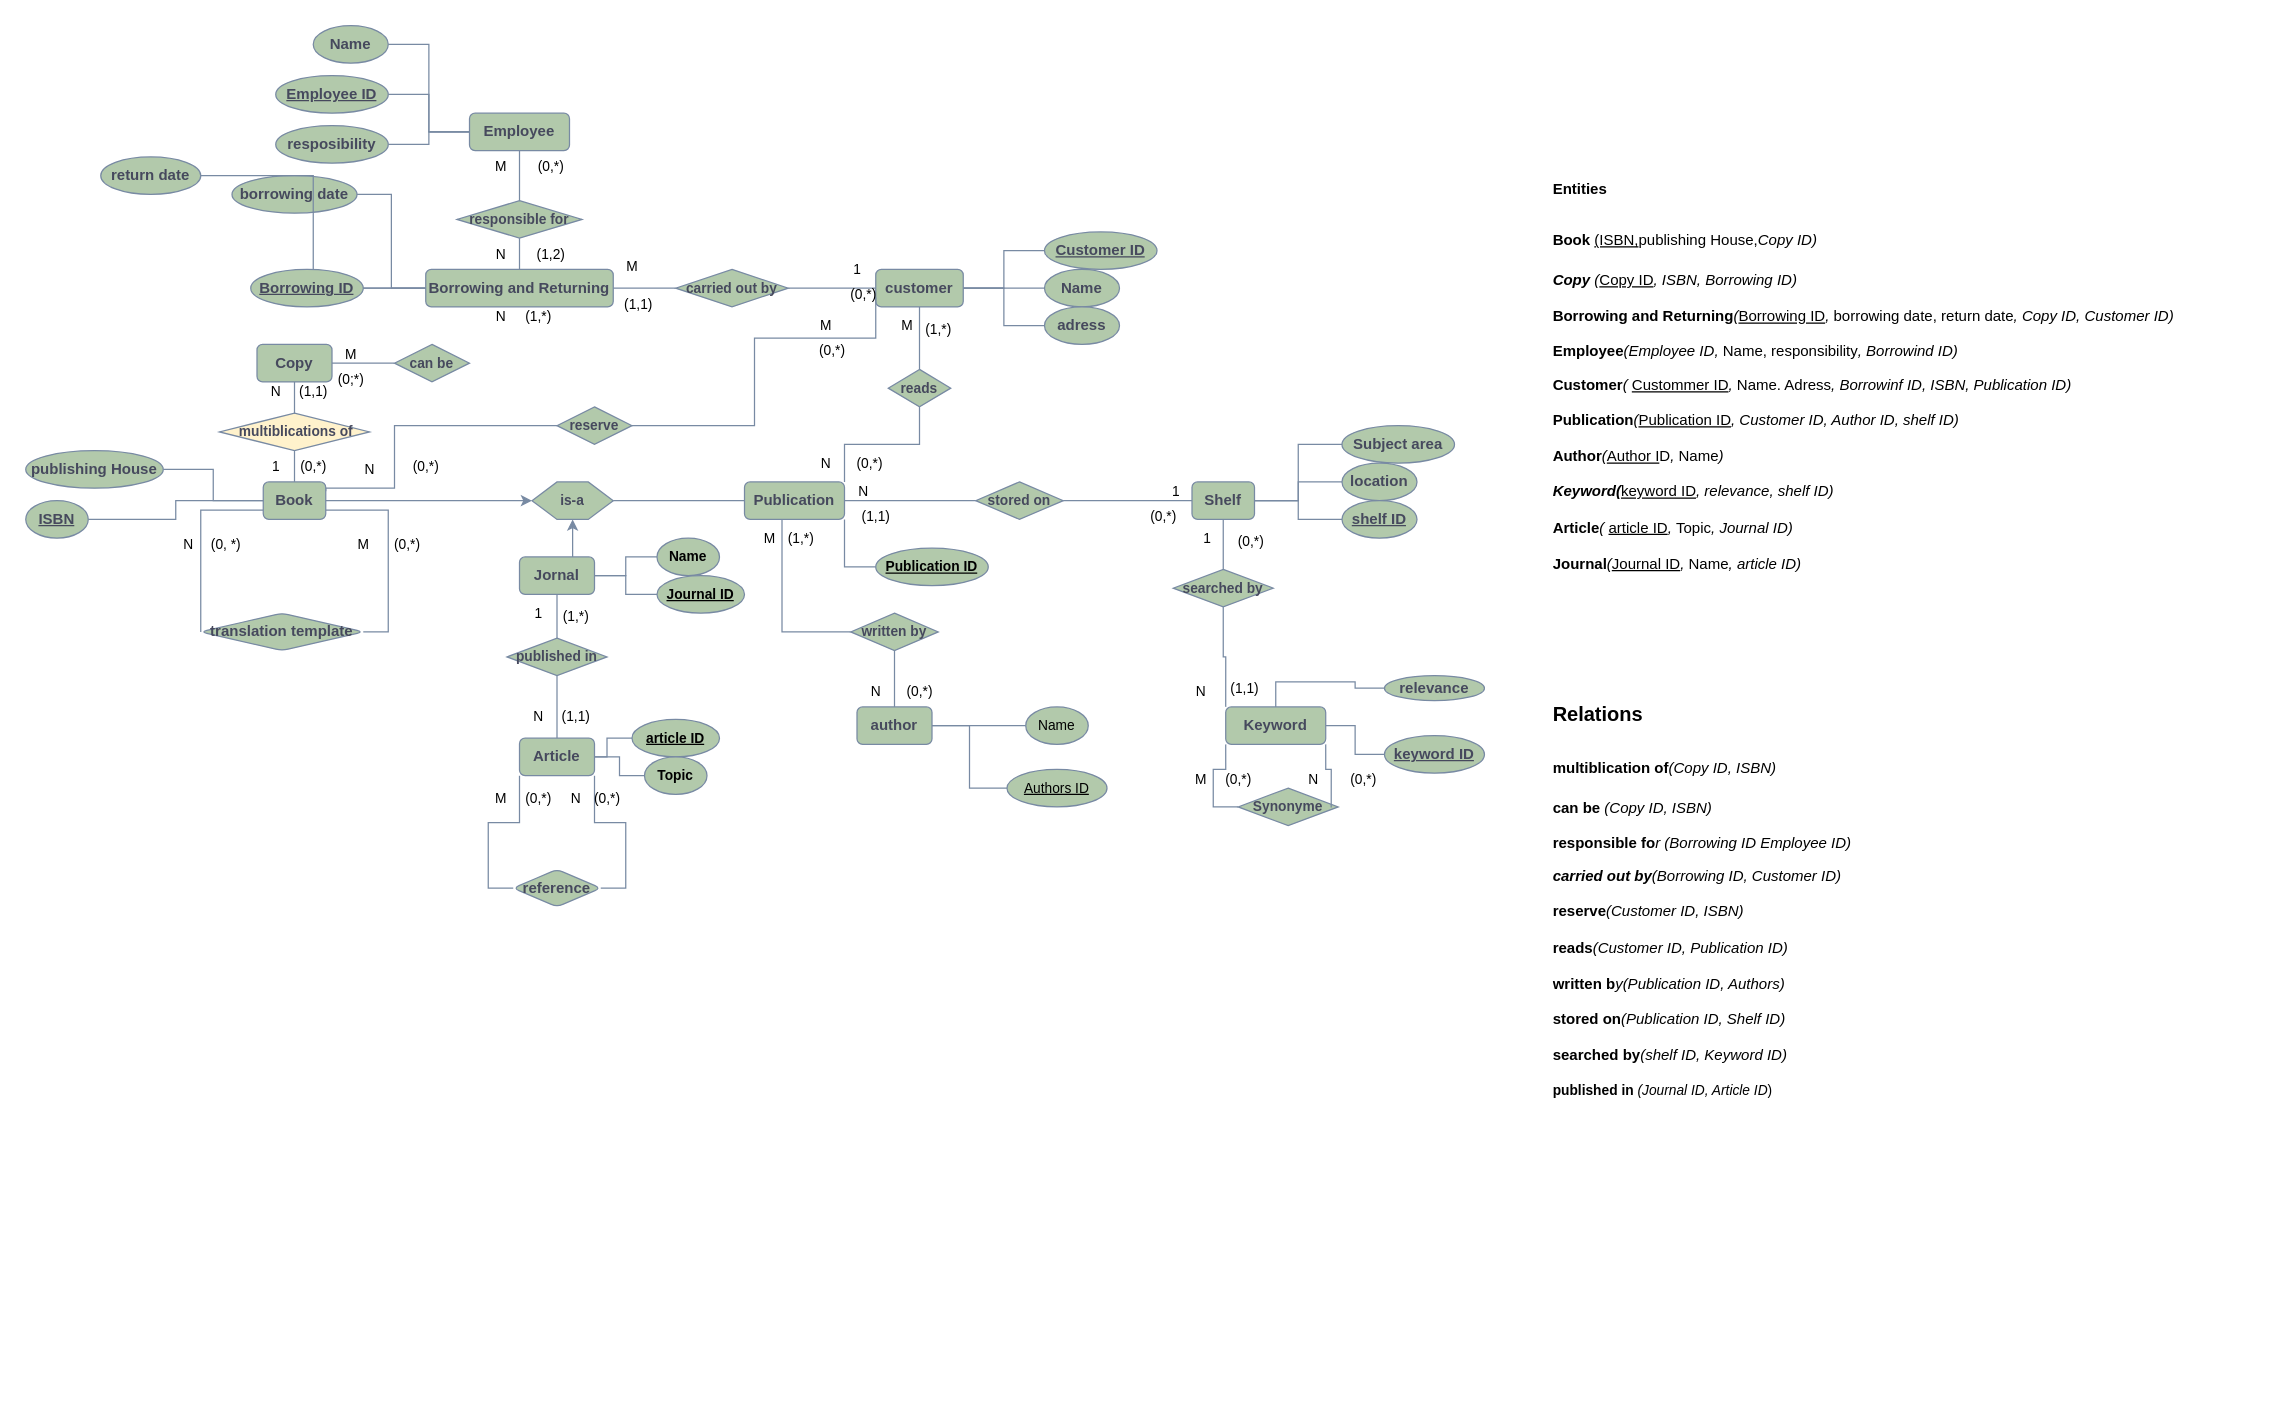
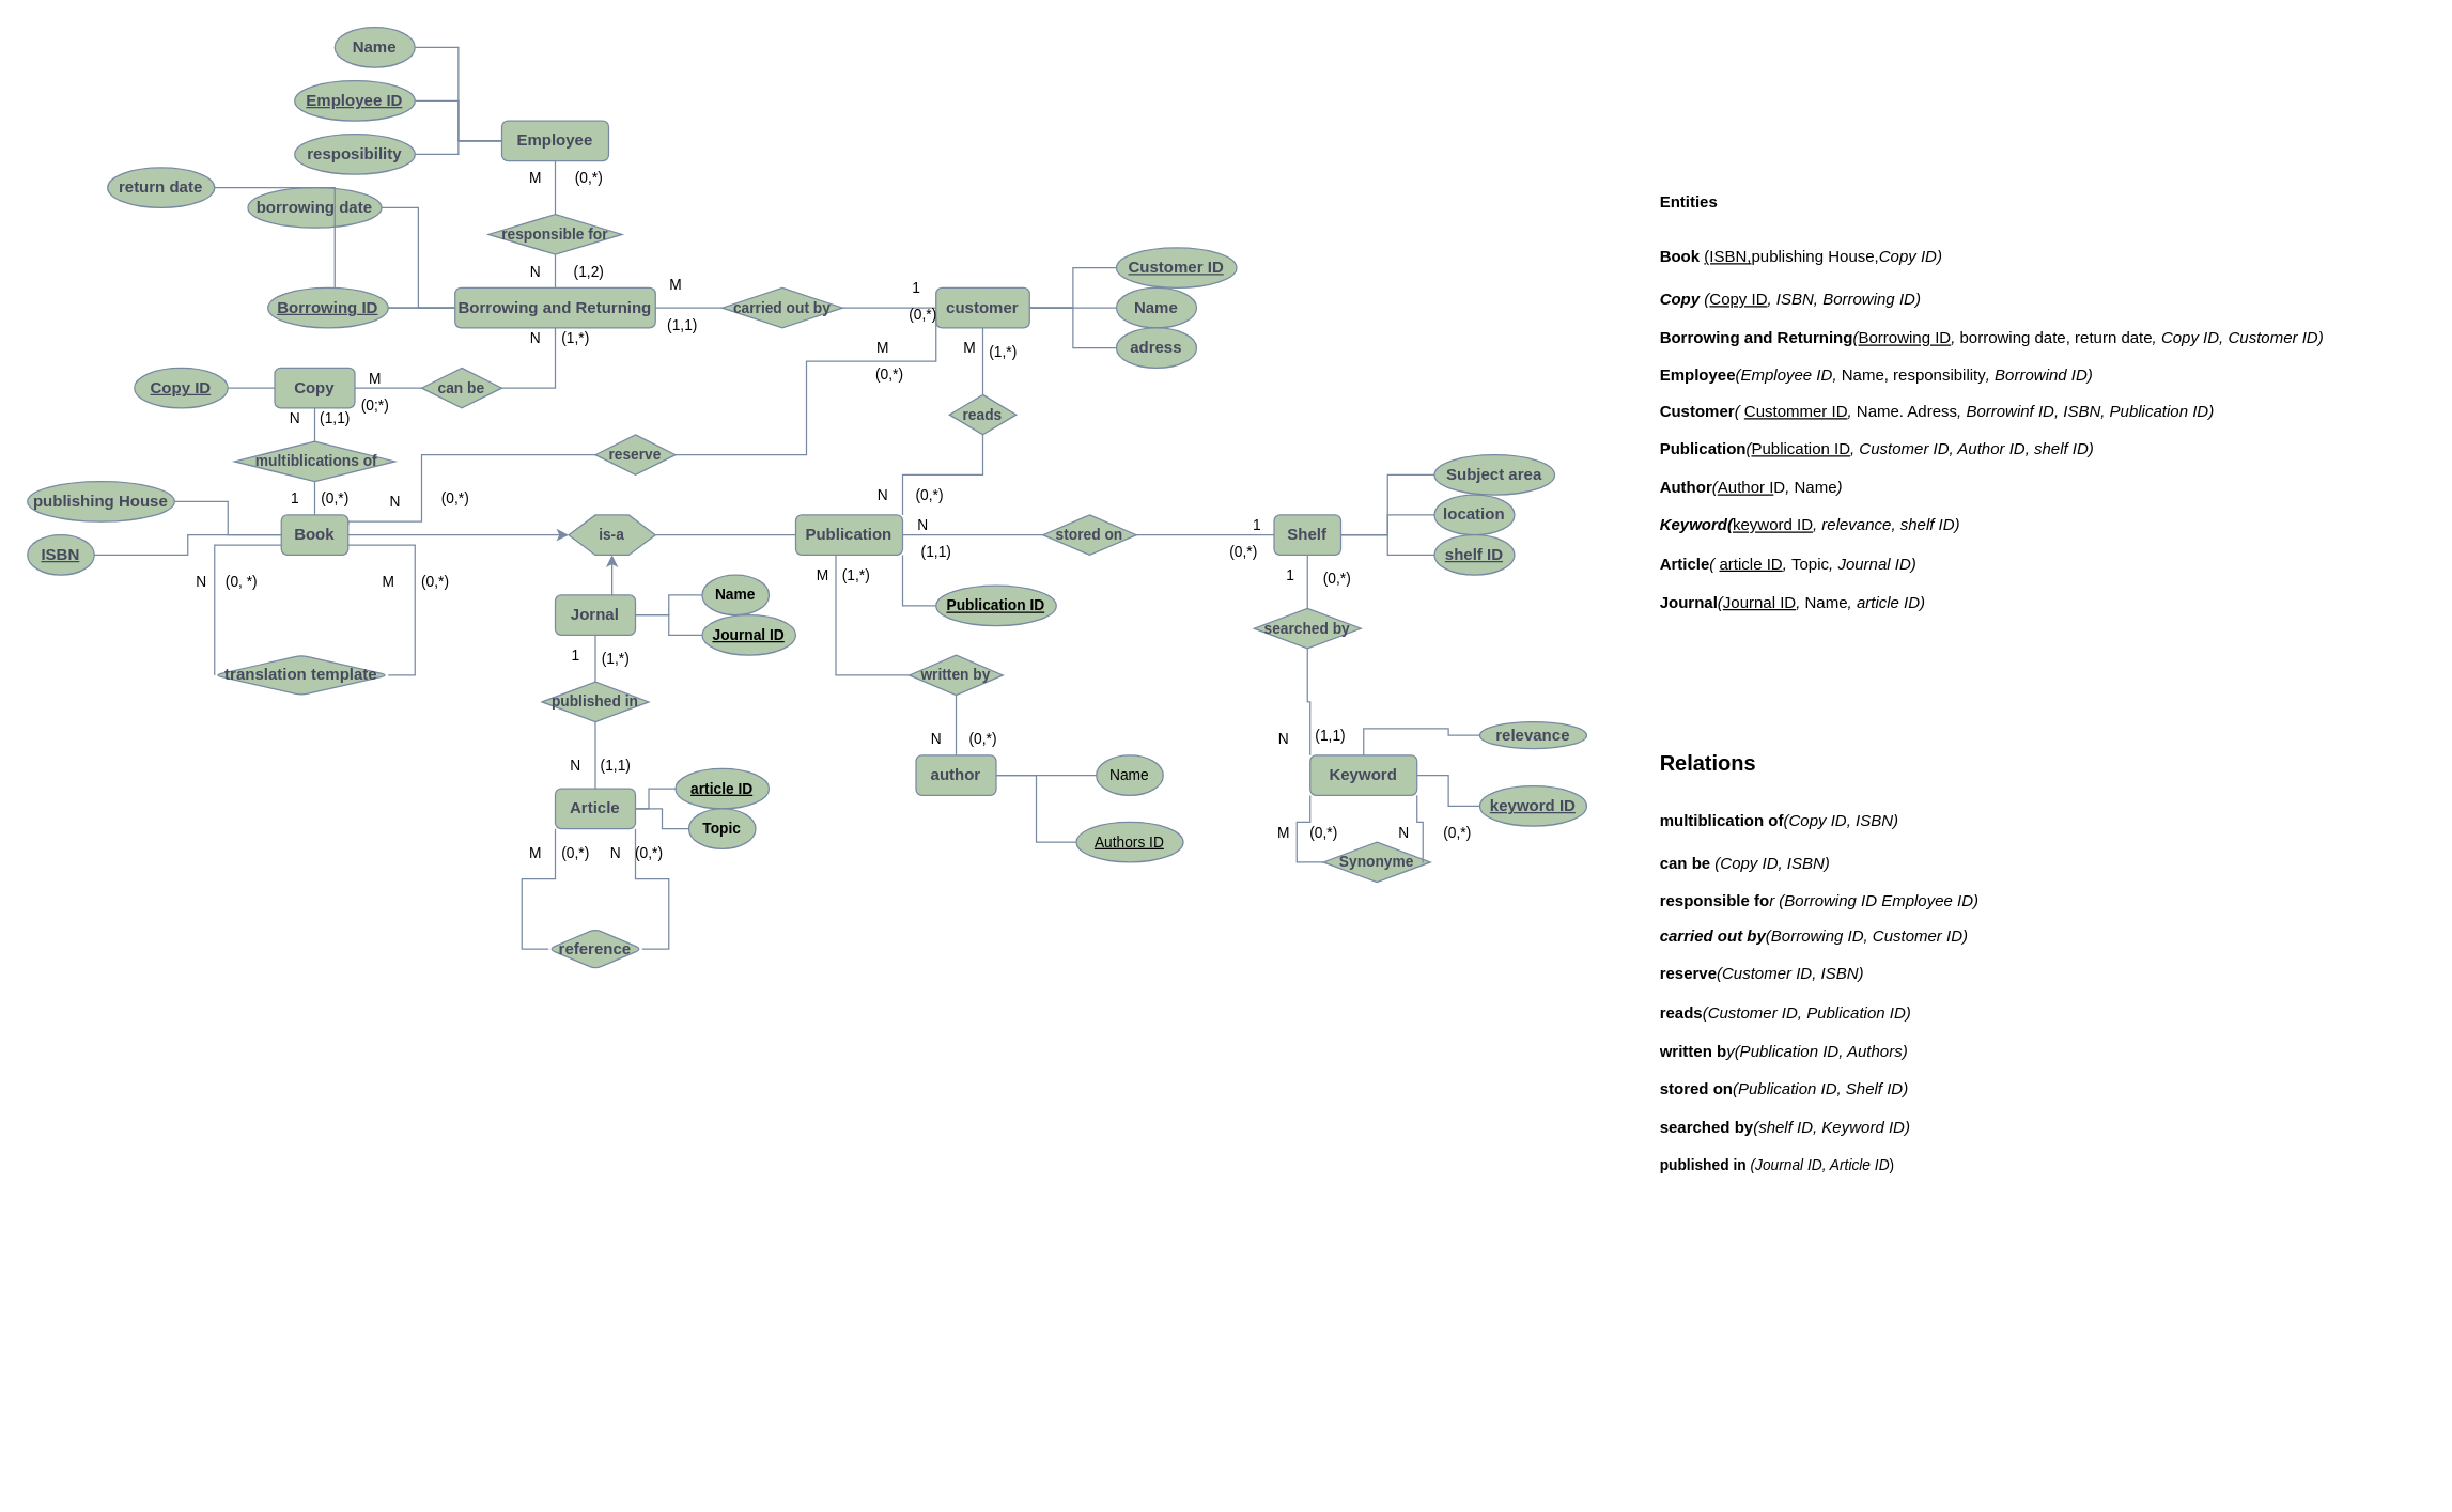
+ <mxCell id="3" style="edgeStyle=orthogonalEdgeStyle;rounded=0;orthogonalLoop=1;jettySize=auto;html=1;exitX=1;exitY=0.5;exitDx=0;exitDy=0;entryX=0.5;entryY=1;entryDx=0;entryDy=0;strokeColor=#788AA3;fontColor=default;fillColor=#B2C9AB;endArrow=none;startFill=0;labelBackgroundColor=none;fontStyle=1" parent="1" source="56" target="52" edge="1"><mxGeometry relative="1" as="geometry"><mxPoint x="355" y="235" as="targetPoint" /></mxGeometry></mxCell>
+ <mxCell id="59" value="&lt;u&gt;Copy ID&lt;/u&gt;" style="rounded=1;whiteSpace=wrap;html=1;labelBackgroundColor=none;fillColor=#B2C9AB;strokeColor=#788AA3;fontColor=#46495D;shape=ellipse;perimeter=ellipsePerimeter;fontStyle=1" vertex="1" parent="1"><mxGeometry x="100" y="275" width="70" height="30" as="geometry" /></mxCell>
+ <mxCell id="19" style="edgeStyle=orthogonalEdgeStyle;rounded=0;orthogonalLoop=1;jettySize=auto;html=1;exitX=0;exitY=0.5;exitDx=0;exitDy=0;entryX=1;entryY=0.5;entryDx=0;entryDy=0;endArrow=none;startFill=0;labelBackgroundColor=none;strokeColor=#788AA3;fontColor=default;fontStyle=1" edge="1" parent="1" source="20" target="59"><mxGeometry relative="1" as="geometry" /></mxCell>
- <mxCell id="44" value="&amp;nbsp;multiblications of" style="rhombus;whiteSpace=wrap;html=1;strokeColor=#788AA3;fontFamily=Helvetica;fontSize=11;fontColor=#46495D;labelBackgroundColor=none;fillColor=#fff2cc;fontStyle=1;" parent="1" vertex="1"><mxGeometry x="175" y="330" width="120" height="30" as="geometry" /></mxCell>
+ <mxCell id="44" value="&amp;nbsp;multiblications of" style="rhombus;whiteSpace=wrap;html=1;strokeColor=#788AA3;fontFamily=Helvetica;fontSize=11;fontColor=#46495D;labelBackgroundColor=none;fillColor=#B2C9AB;fontStyle=1" parent="1" vertex="1"><mxGeometry x="175" y="330" width="120" height="30" as="geometry" /></mxCell>
